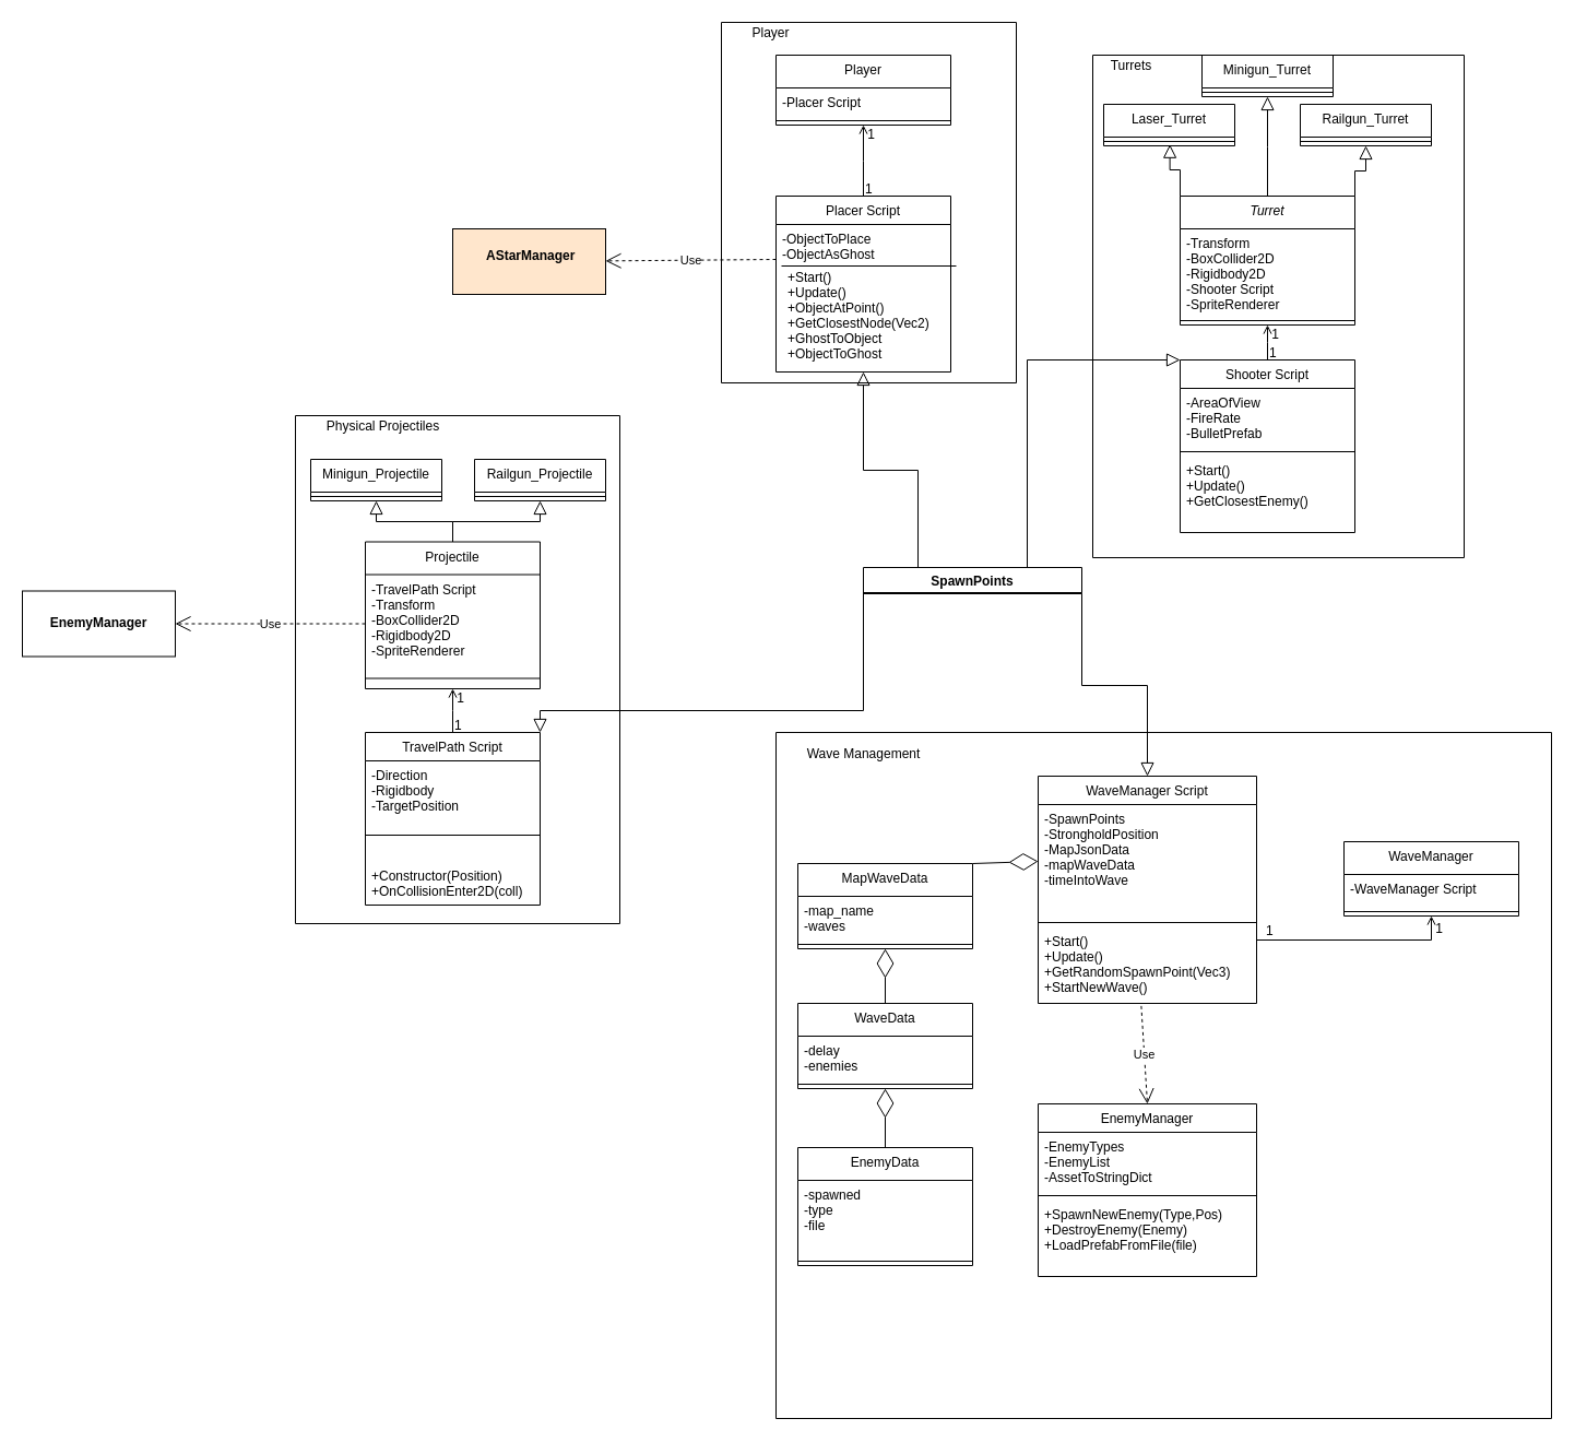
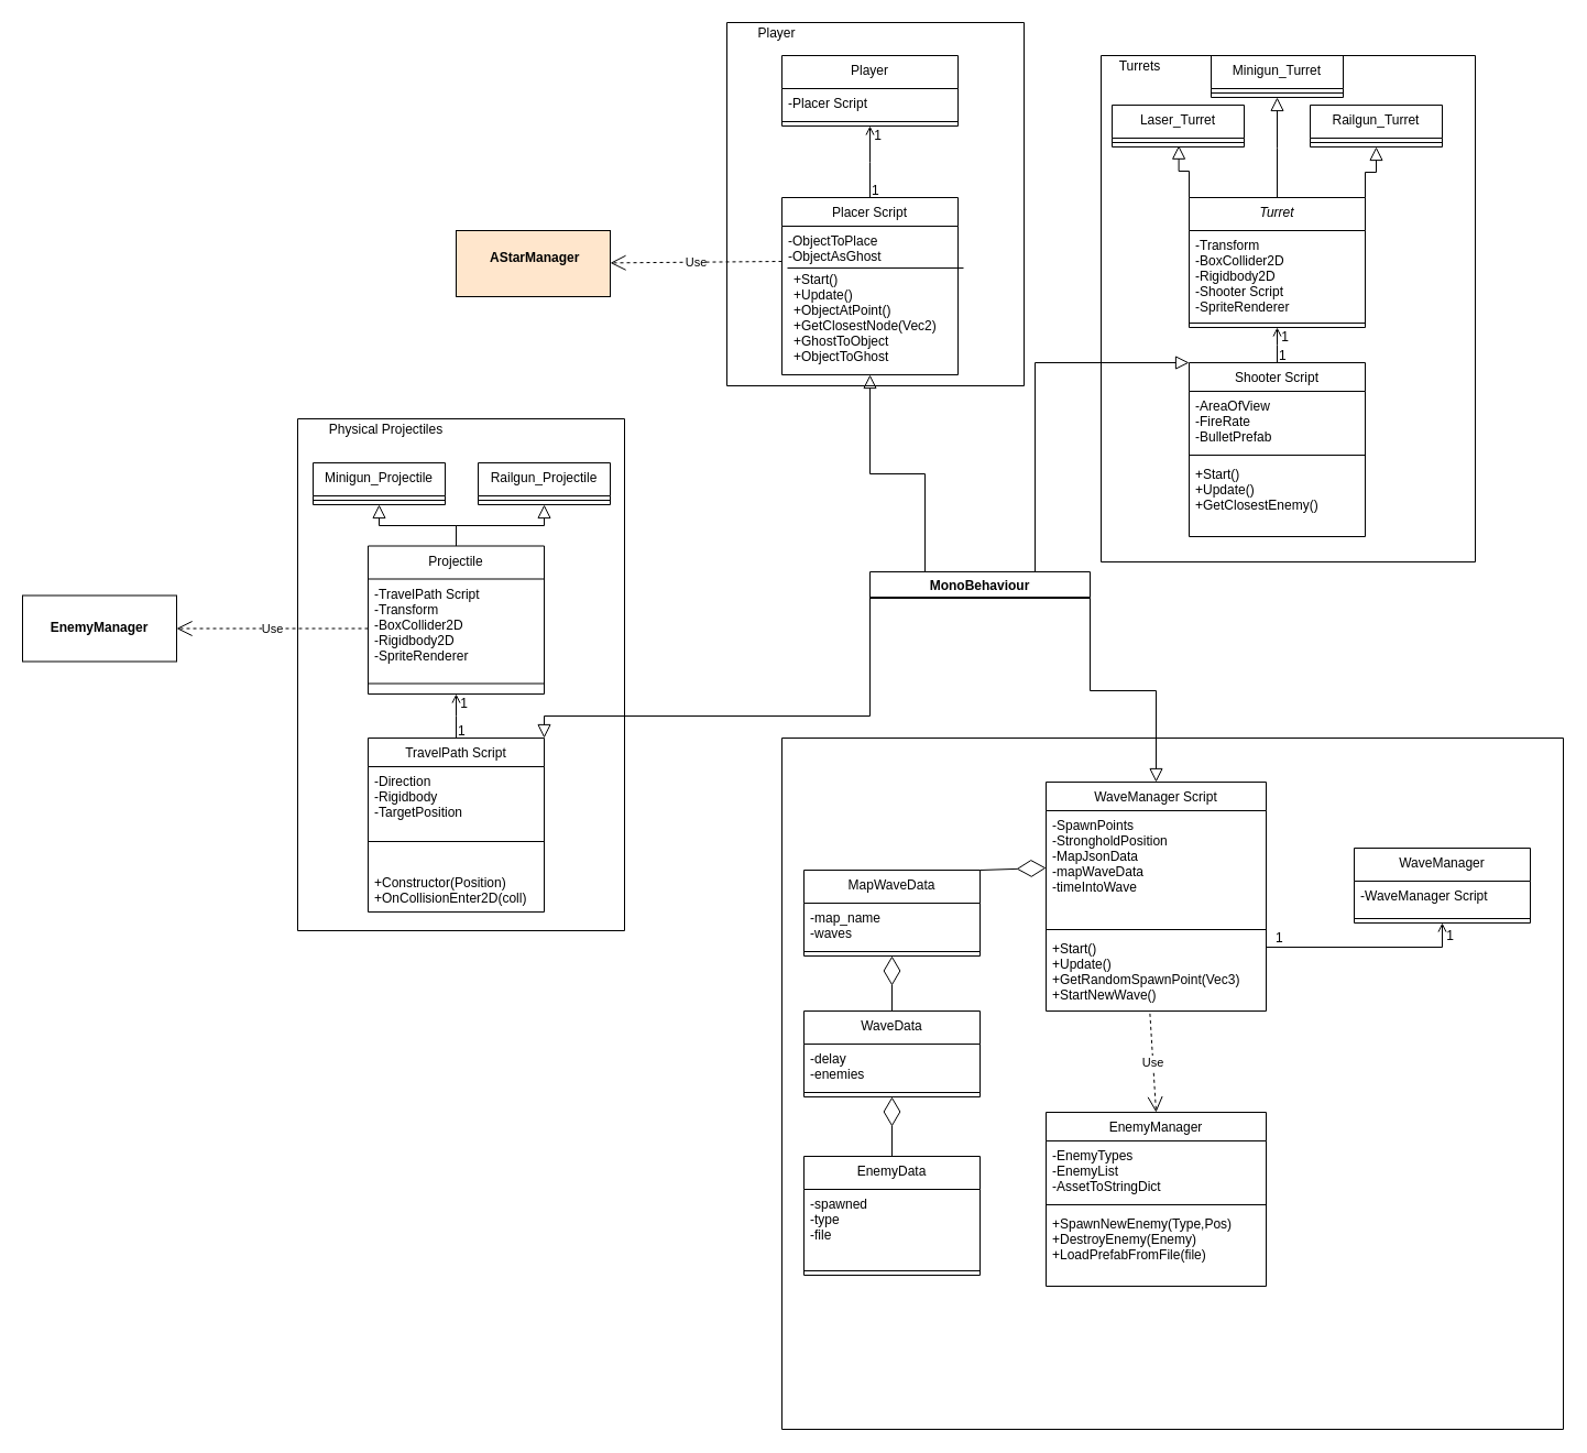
- <mxCell id="10" value="SpawnPoints" style="swimlane;" parent="1" vertex="1"><mxGeometry x="790" y="519" width="200" height="24" as="geometry" /></mxCell>
+ <mxCell id="10" value="MonoBehaviour" style="swimlane;" parent="1" vertex="1"><mxGeometry x="790" y="519" width="200" height="24" as="geometry" /></mxCell>
- <mxCell id="69" value="Wave Management" style="text;html=1;align=center;verticalAlign=middle;resizable=0;points=[];autosize=1;strokeColor=none;fillColor=none;" parent="68" vertex="1"><mxGeometry x="20" y="10" width="120" height="20" as="geometry" /></mxCell>
